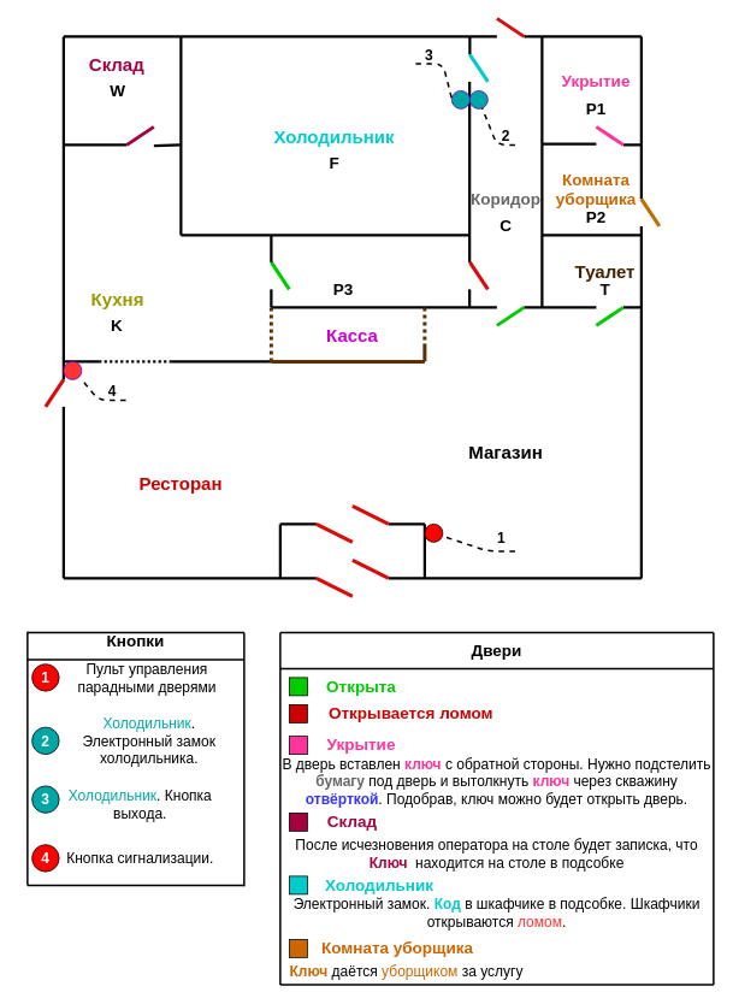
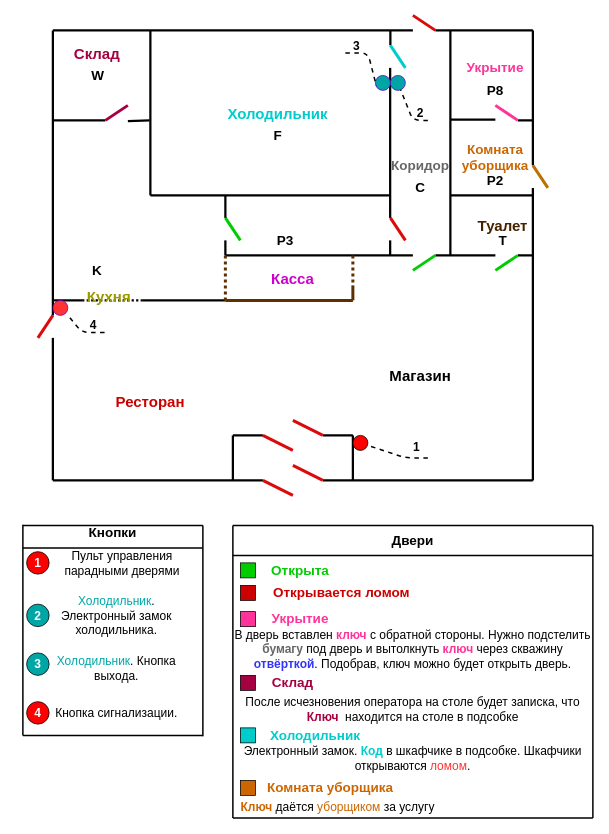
- <mxCell id="82" value="&lt;span style=&quot;font-size: 18px&quot;&gt;&lt;b&gt;P1&lt;/b&gt;&lt;/span&gt;" style="text;html=1;strokeColor=none;fillColor=none;align=center;verticalAlign=middle;whiteSpace=wrap;rounded=0;" parent="1" vertex="1"><mxGeometry x="640" y="110" width="40" height="20" as="geometry" /></mxCell>
+ <mxCell id="82" value="&lt;span style=&quot;font-size: 18px&quot;&gt;&lt;b&gt;P8&lt;/b&gt;&lt;/span&gt;" style="text;html=1;strokeColor=none;fillColor=none;align=center;verticalAlign=middle;whiteSpace=wrap;rounded=0;" parent="1" vertex="1"><mxGeometry x="640" y="110" width="40" height="20" as="geometry" /></mxCell>
- <mxCell id="46" value="&lt;span style=&quot;font-size: 20px&quot;&gt;&lt;b&gt;&lt;font color=&quot;#999900&quot;&gt;Кухня&lt;/font&gt;&lt;/b&gt;&lt;/span&gt;" style="text;html=1;strokeColor=none;fillColor=none;align=center;verticalAlign=middle;whiteSpace=wrap;rounded=0;" parent="1" vertex="1"><mxGeometry x="110" y="320" width="40" height="20" as="geometry" /></mxCell>
+ <mxCell id="46" value="&lt;span style=&quot;font-size: 20px&quot;&gt;&lt;b&gt;&lt;font color=&quot;#999900&quot;&gt;Кухня&lt;/font&gt;&lt;/b&gt;&lt;/span&gt;" style="text;html=1;strokeColor=none;fillColor=none;align=center;verticalAlign=middle;whiteSpace=wrap;rounded=0;" parent="1" vertex="1"><mxGeometry x="125" y="385" width="40" height="20" as="geometry" /></mxCell>
- <mxCell id="103" value="&lt;font style=&quot;font-size: 16px&quot;&gt;&lt;font color=&quot;#00a6a6&quot;&gt;Холодильник&lt;/font&gt;. Электронный замок холодильника.&lt;/font&gt;" style="text;html=1;strokeColor=none;fillColor=none;align=center;verticalAlign=middle;whiteSpace=wrap;rounded=0;" parent="1" vertex="1"><mxGeometry x="80" y="800" width="170" height="40" as="geometry" /></mxCell>
+ <mxCell id="103" value="&lt;font style=&quot;font-size: 16px&quot;&gt;&lt;font color=&quot;#00a6a6&quot;&gt;Холодильник&lt;/font&gt;. Электронный замок холодильника.&lt;/font&gt;" style="text;html=1;strokeColor=none;fillColor=none;align=center;verticalAlign=middle;whiteSpace=wrap;rounded=0;" parent="1" vertex="1"><mxGeometry x="70" y="800" width="170" height="40" as="geometry" /></mxCell>
